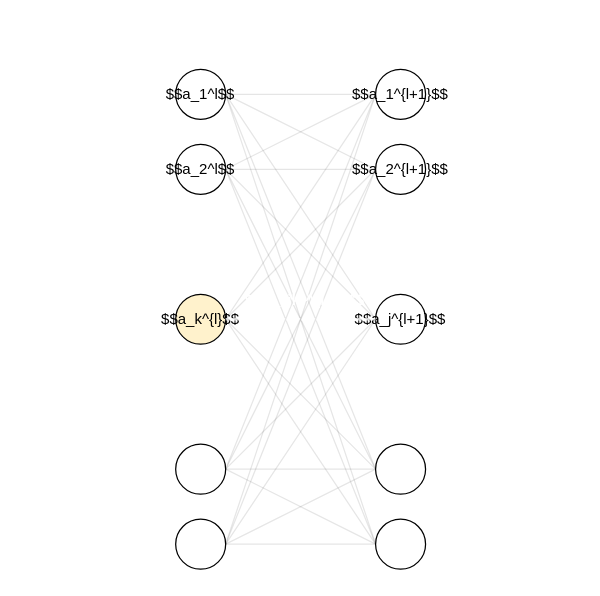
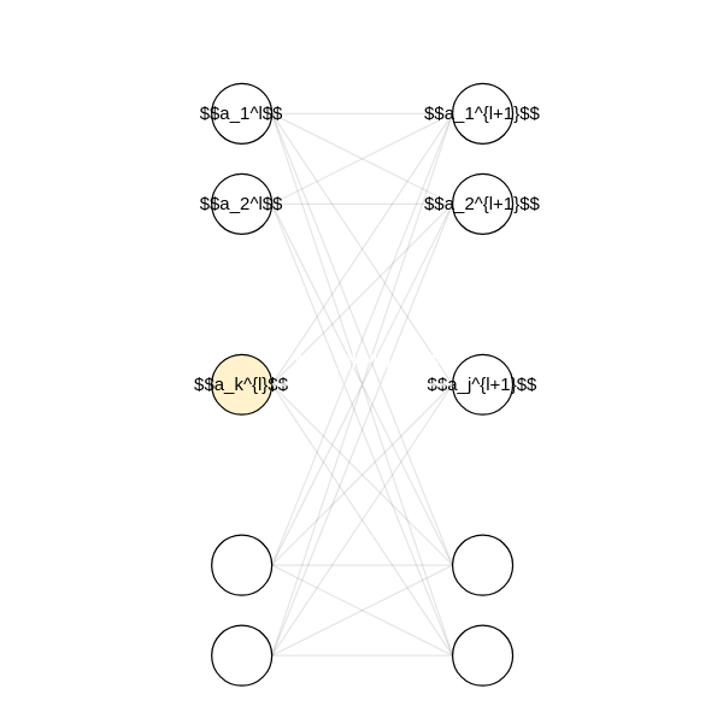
- <mxCell id="39" value="" style="endArrow=none;html=1;rounded=0;exitX=1;exitY=0.5;exitDx=0;exitDy=0;entryX=0;entryY=0.5;entryDx=0;entryDy=0;strokeWidth=1;opacity=10;" parent="1" source="23" target="29" edge="1"><mxGeometry width="50" height="50" relative="1" as="geometry"><mxPoint x="215" y="110" as="sourcePoint" /><mxPoint x="335" y="110" as="targetPoint" /></mxGeometry></mxCell>
